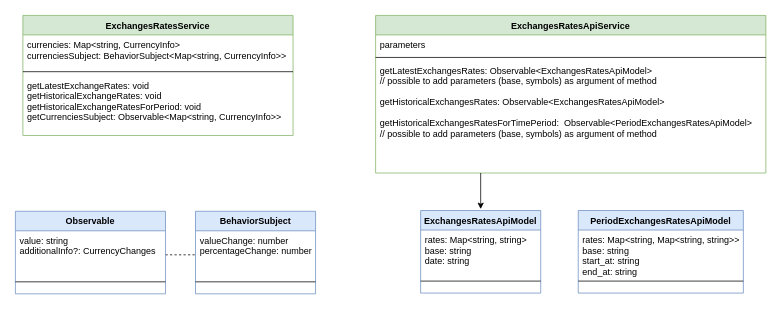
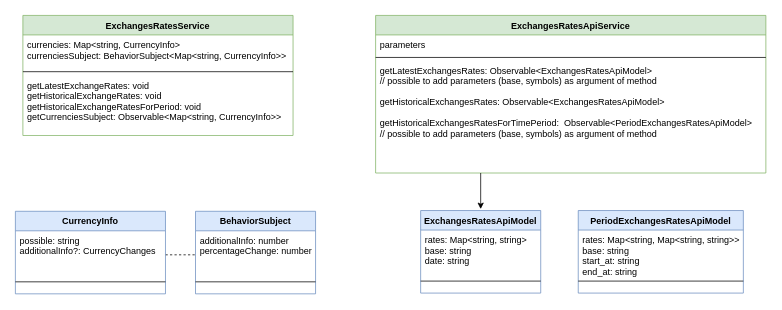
- <mxCell id="17" value="Observable" style="swimlane;fontStyle=1;align=center;verticalAlign=top;childLayout=stackLayout;horizontal=1;startSize=26;horizontalStack=0;resizeParent=1;resizeLast=0;collapsible=1;marginBottom=0;rounded=0;shadow=0;strokeWidth=1;fillColor=#dae8fc;strokeColor=#6c8ebf;" vertex="1" parent="1"><mxGeometry x="20" y="281" width="200" height="110" as="geometry"><mxRectangle x="230" y="140" width="160" height="26" as="alternateBounds" /></mxGeometry></mxCell>
+ <mxCell id="17" value="CurrencyInfo" style="swimlane;fontStyle=1;align=center;verticalAlign=top;childLayout=stackLayout;horizontal=1;startSize=26;horizontalStack=0;resizeParent=1;resizeLast=0;collapsible=1;marginBottom=0;rounded=0;shadow=0;strokeWidth=1;fillColor=#dae8fc;strokeColor=#6c8ebf;" vertex="1" parent="1"><mxGeometry x="20" y="281" width="200" height="110" as="geometry"><mxRectangle x="230" y="140" width="160" height="26" as="alternateBounds" /></mxGeometry></mxCell>
- <mxCell id="18" value="value: string&#10;additionalInfo?: CurrencyChanges" style="text;align=left;verticalAlign=top;spacingLeft=4;spacingRight=4;overflow=hidden;rotatable=0;points=[[0,0.5],[1,0.5]];portConstraint=eastwest;" vertex="1" parent="17"><mxGeometry y="26" width="200" height="64" as="geometry" /></mxCell>
+ <mxCell id="18" value="possible: string&#10;additionalInfo?: CurrencyChanges" style="text;align=left;verticalAlign=top;spacingLeft=4;spacingRight=4;overflow=hidden;rotatable=0;points=[[0,0.5],[1,0.5]];portConstraint=eastwest;" vertex="1" parent="17"><mxGeometry y="26" width="200" height="64" as="geometry" /></mxCell>
- <mxCell id="14" value="valueChange: number&#10;percentageChange: number" style="text;align=left;verticalAlign=top;spacingLeft=4;spacingRight=4;overflow=hidden;rotatable=0;points=[[0,0.5],[1,0.5]];portConstraint=eastwest;" vertex="1" parent="13"><mxGeometry y="26" width="160" height="64" as="geometry" /></mxCell>
+ <mxCell id="14" value="additionalInfo: number&#10;percentageChange: number" style="text;align=left;verticalAlign=top;spacingLeft=4;spacingRight=4;overflow=hidden;rotatable=0;points=[[0,0.5],[1,0.5]];portConstraint=eastwest;" vertex="1" parent="13"><mxGeometry y="26" width="160" height="64" as="geometry" /></mxCell>
